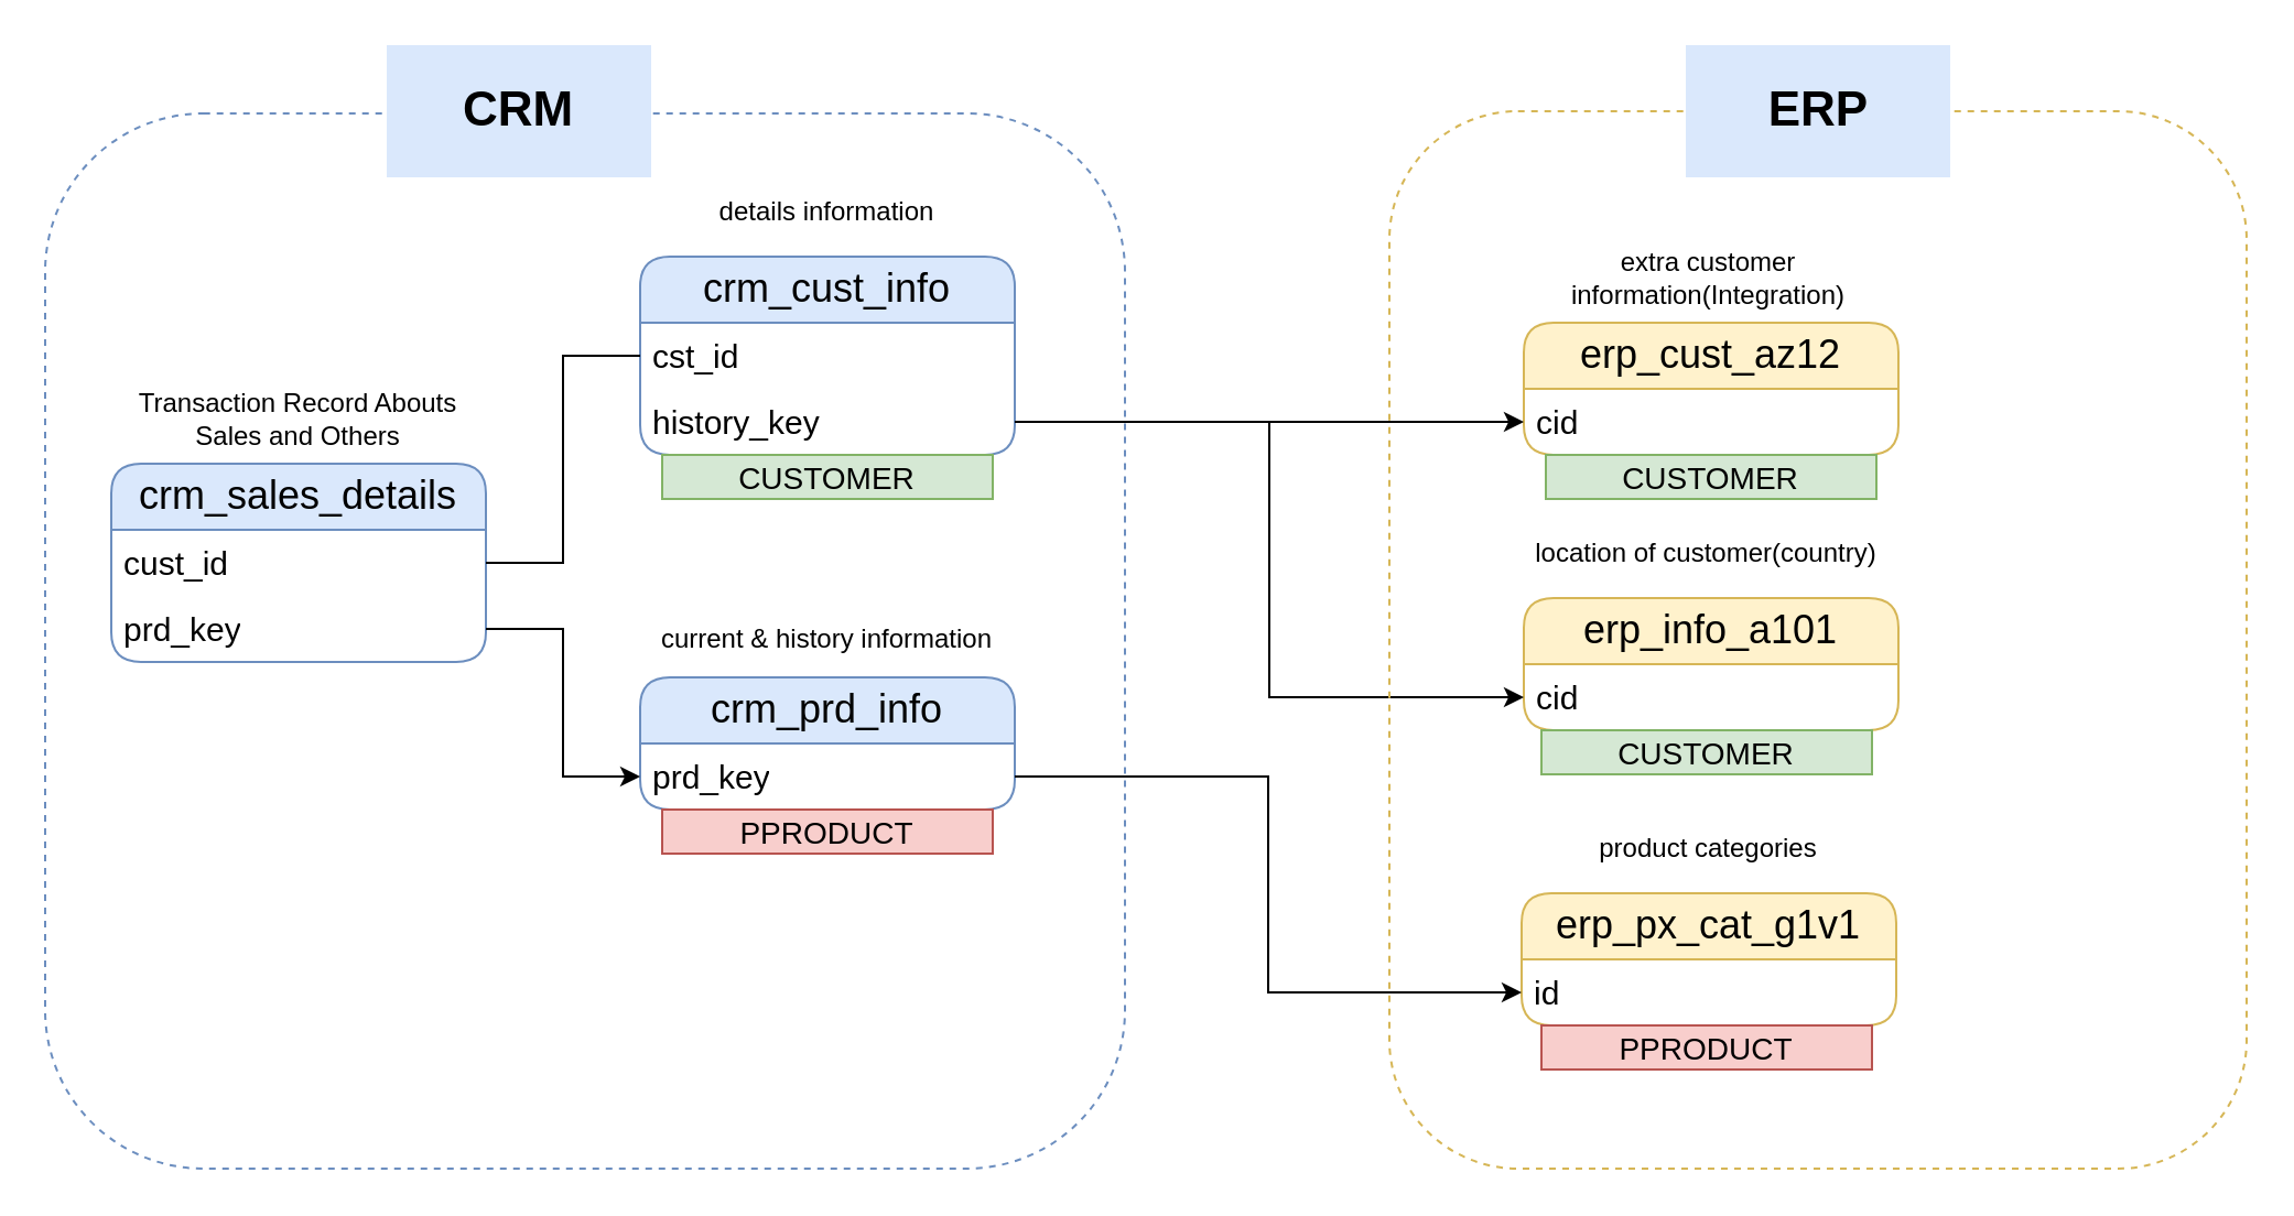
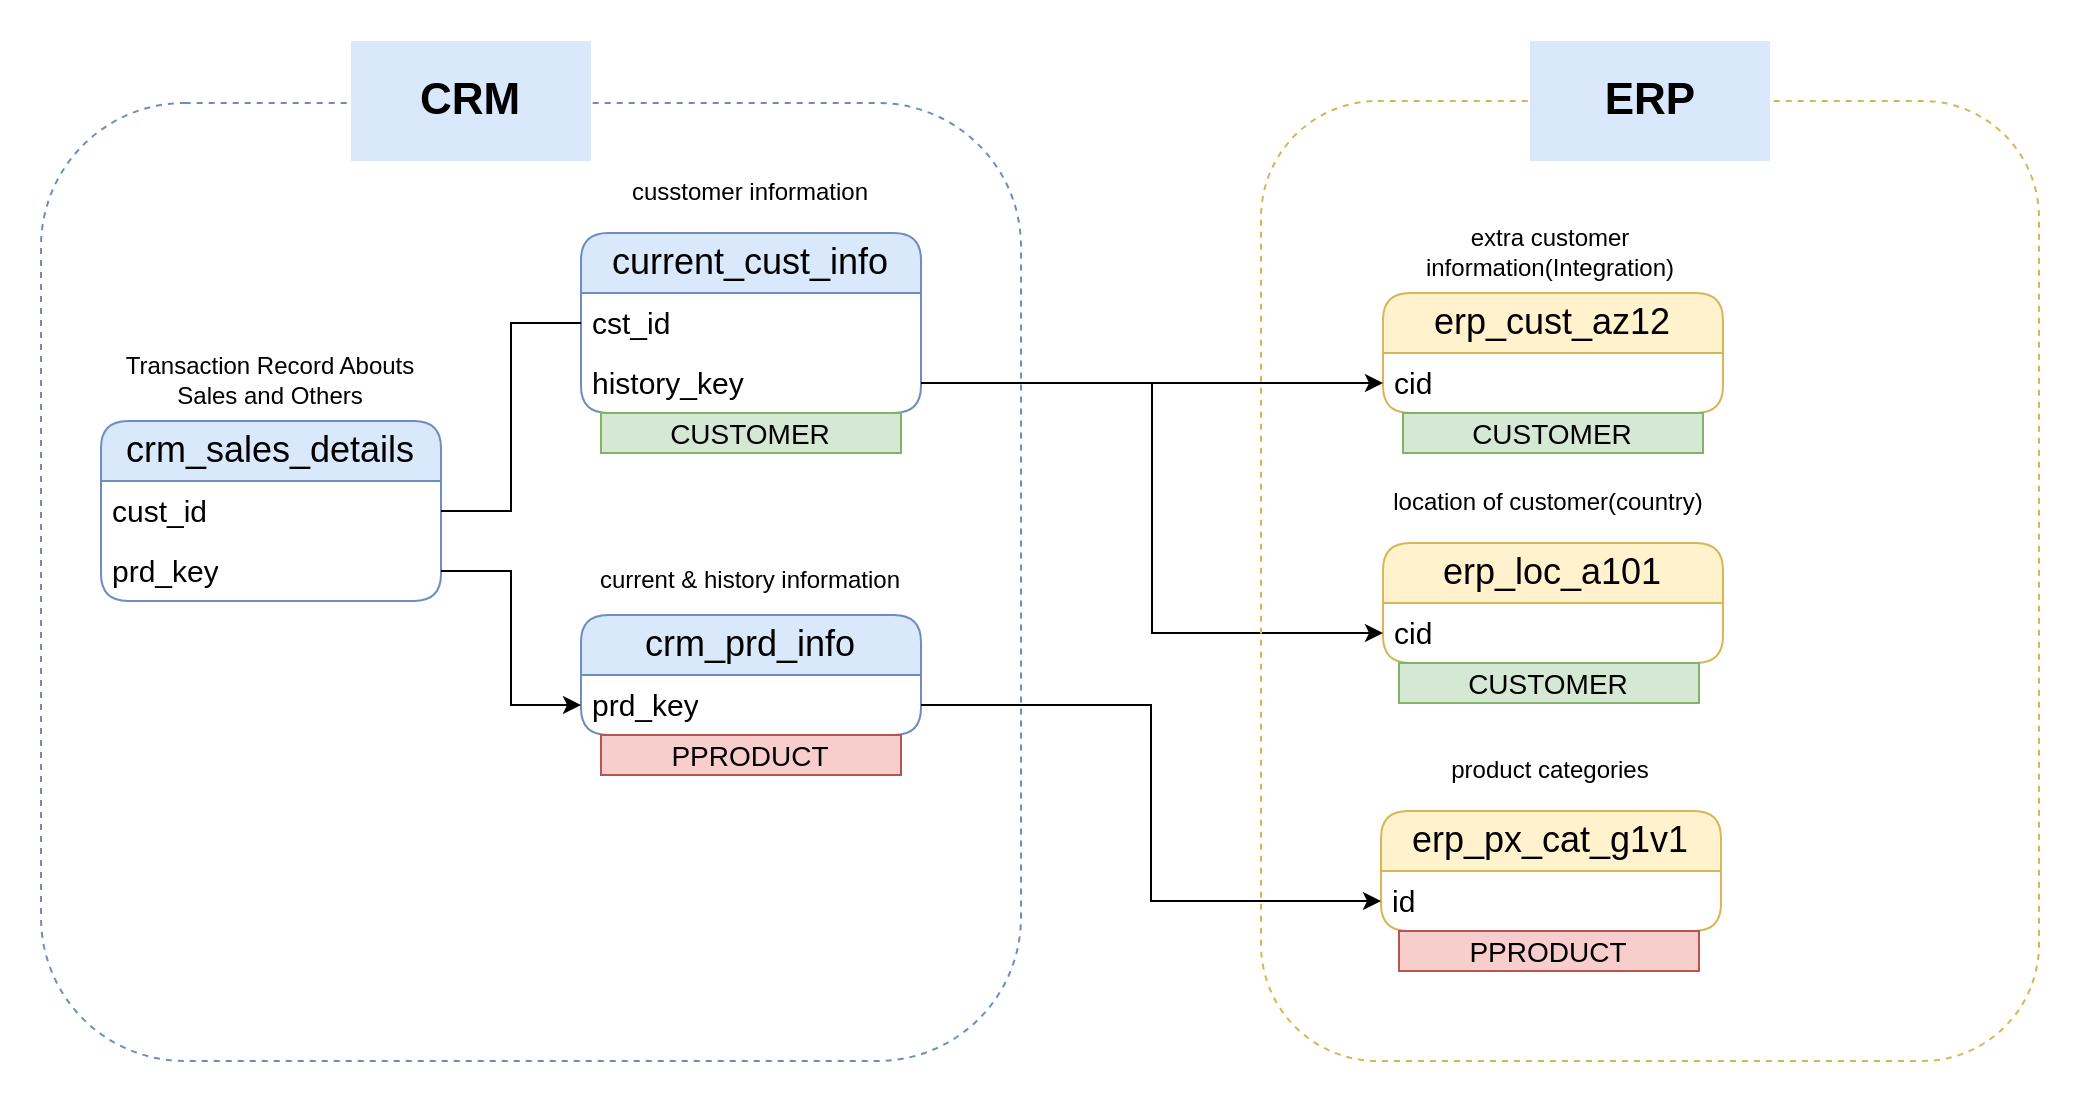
- <mxCell id="9" value="details information" style="rounded=1;whiteSpace=wrap;html=1;fillColor=none;strokeColor=none;" vertex="1" parent="1"><mxGeometry x="295" y="66" width="160" height="60" as="geometry" /></mxCell>
+ <mxCell id="9" value="cusstomer information" style="rounded=1;whiteSpace=wrap;html=1;fillColor=none;strokeColor=none;" vertex="1" parent="1"><mxGeometry x="295" y="66" width="160" height="60" as="geometry" /></mxCell>
- <mxCell id="6" value="crm_cust_info" style="swimlane;fontStyle=0;childLayout=stackLayout;horizontal=1;startSize=30;horizontalStack=0;resizeParent=1;resizeParentMax=0;resizeLast=0;collapsible=1;marginBottom=0;whiteSpace=wrap;html=1;fontSize=18;fillColor=#dae8fc;strokeColor=#6c8ebf;rounded=1;" vertex="1" parent="1"><mxGeometry x="290" y="116" width="170" height="90" as="geometry" /></mxCell>
+ <mxCell id="6" value="current_cust_info" style="swimlane;fontStyle=0;childLayout=stackLayout;horizontal=1;startSize=30;horizontalStack=0;resizeParent=1;resizeParentMax=0;resizeLast=0;collapsible=1;marginBottom=0;whiteSpace=wrap;html=1;fontSize=18;fillColor=#dae8fc;strokeColor=#6c8ebf;rounded=1;" vertex="1" parent="1"><mxGeometry x="290" y="116" width="170" height="90" as="geometry" /></mxCell>
- <mxCell id="18" value="erp_info_a101" style="swimlane;fontStyle=0;childLayout=stackLayout;horizontal=1;startSize=30;horizontalStack=0;resizeParent=1;resizeParentMax=0;resizeLast=0;collapsible=1;marginBottom=0;whiteSpace=wrap;html=1;fontSize=18;fillColor=#fff2cc;strokeColor=#d6b656;rounded=1;" vertex="1" parent="1"><mxGeometry x="691" y="271" width="170" height="60" as="geometry" /></mxCell>
+ <mxCell id="18" value="erp_loc_a101" style="swimlane;fontStyle=0;childLayout=stackLayout;horizontal=1;startSize=30;horizontalStack=0;resizeParent=1;resizeParentMax=0;resizeLast=0;collapsible=1;marginBottom=0;whiteSpace=wrap;html=1;fontSize=18;fillColor=#fff2cc;strokeColor=#d6b656;rounded=1;" vertex="1" parent="1"><mxGeometry x="691" y="271" width="170" height="60" as="geometry" /></mxCell>
